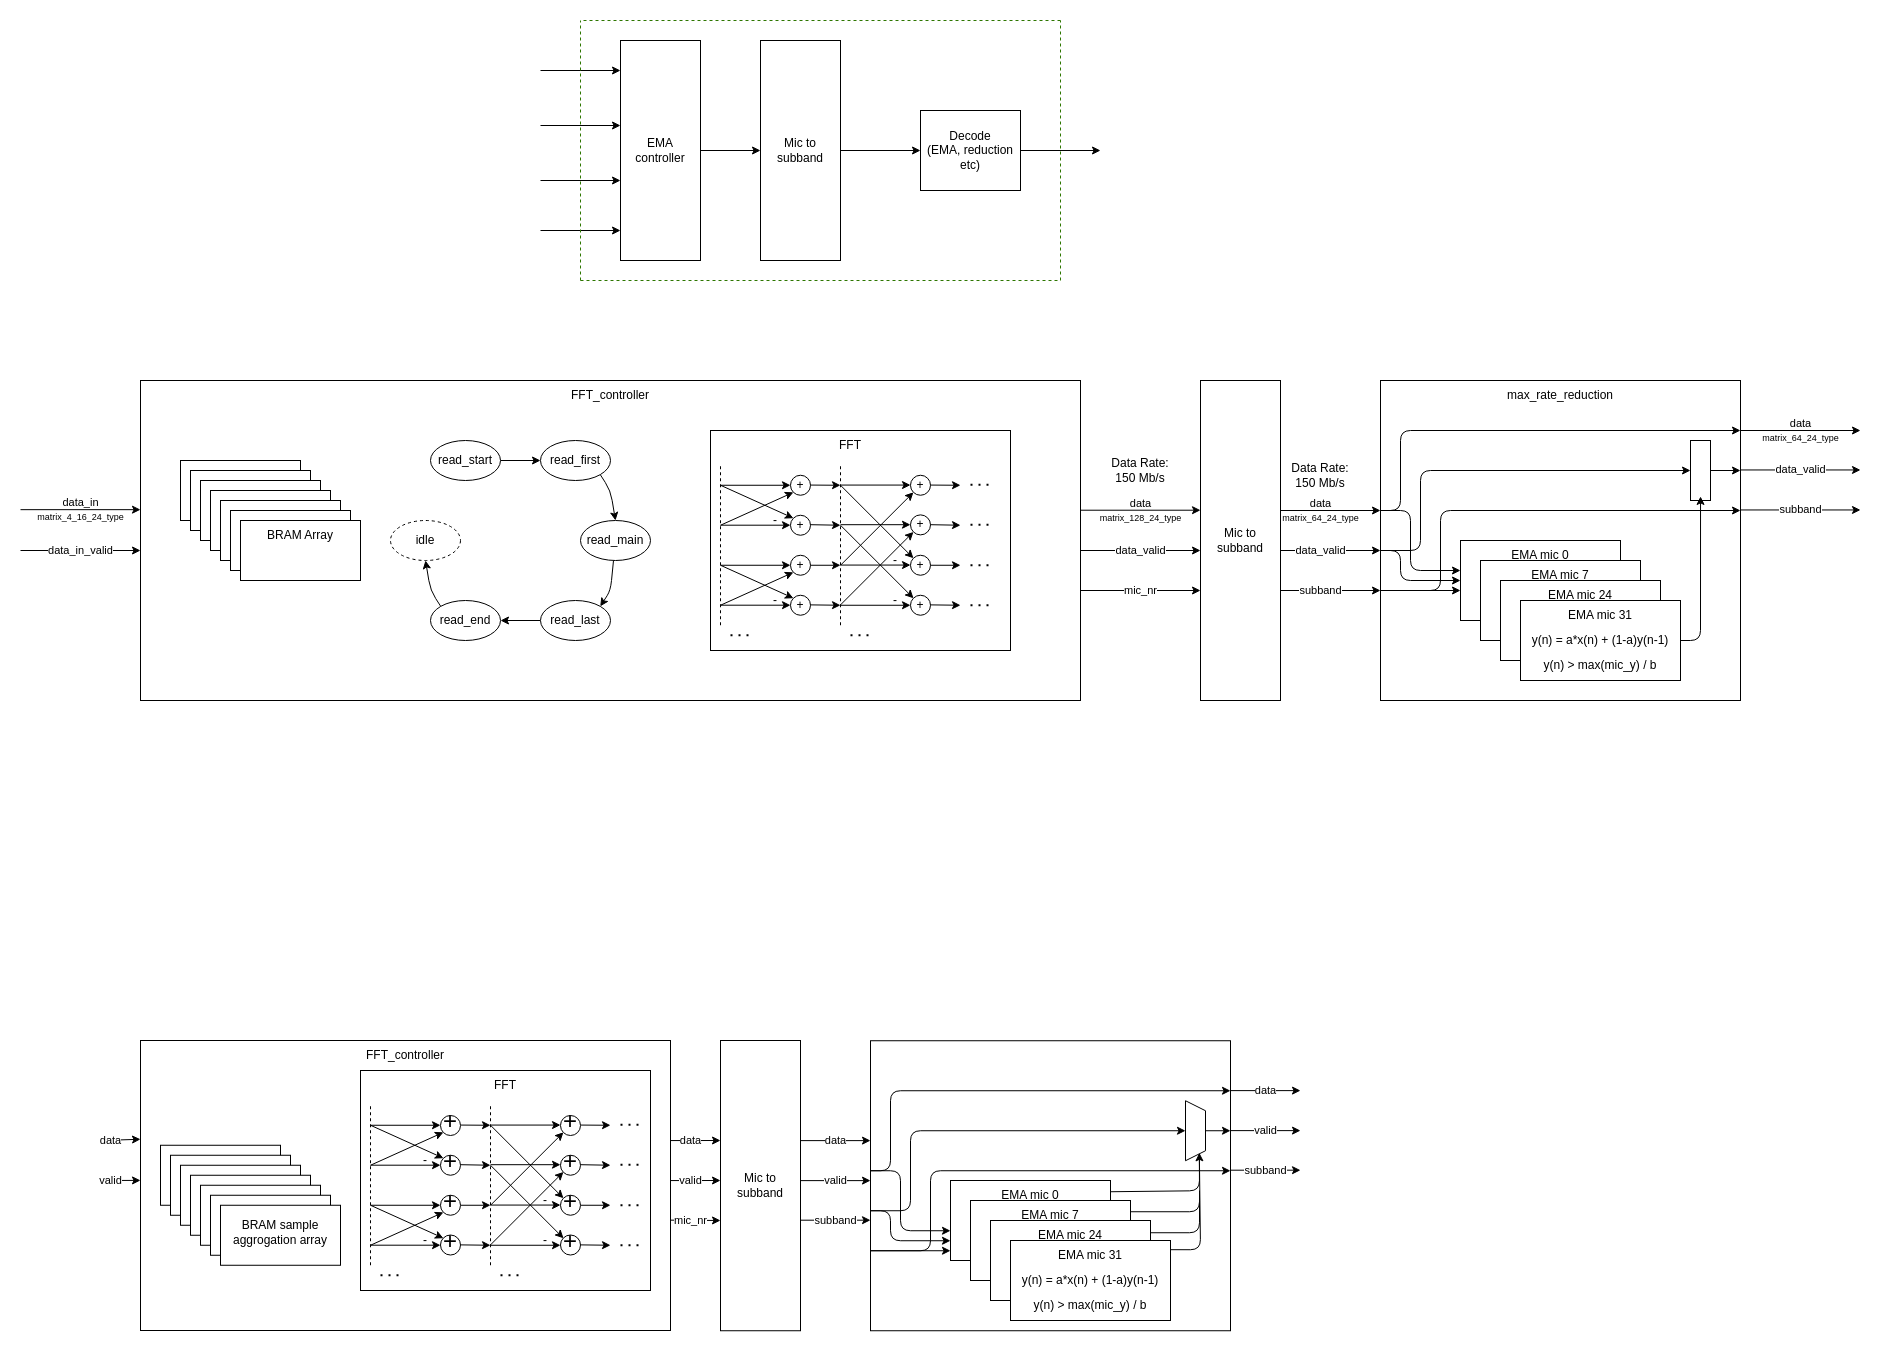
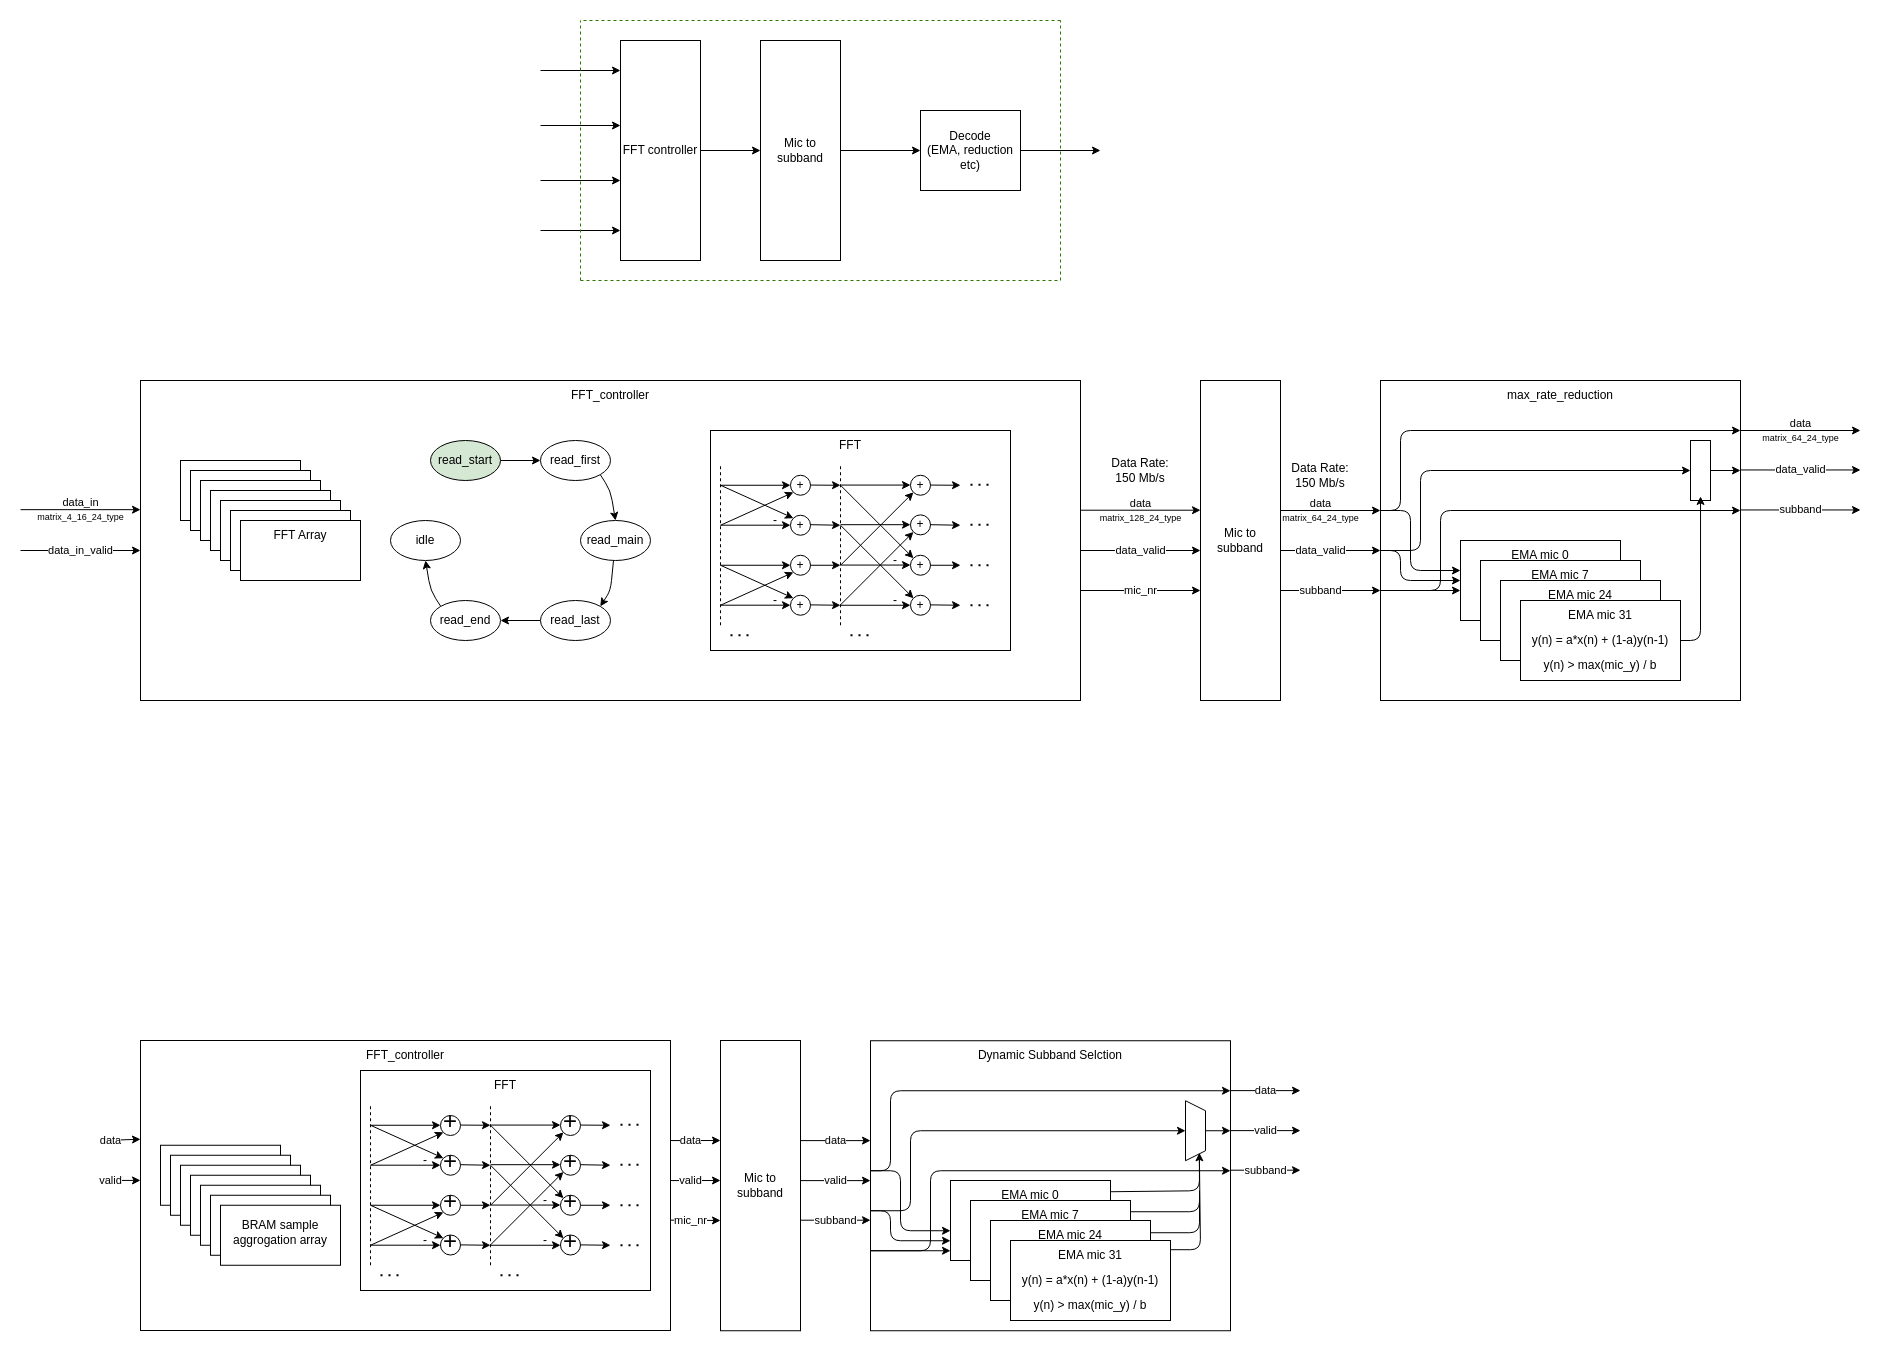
- <mxCell id="8" value="EMA controller" style="rounded=0;whiteSpace=wrap;html=1;" parent="1" vertex="1"><mxGeometry x="620" y="40" width="80" height="220" as="geometry" /></mxCell>
+ <mxCell id="8" value="FFT controller" style="rounded=0;whiteSpace=wrap;html=1;" parent="1" vertex="1"><mxGeometry x="620" y="40" width="80" height="220" as="geometry" /></mxCell>
- <mxCell id="59" value="read_start" style="ellipse;whiteSpace=wrap;html=1;" parent="1" vertex="1"><mxGeometry x="430" y="440" width="70" height="40" as="geometry" /></mxCell>
+ <mxCell id="59" value="read_start" style="ellipse;whiteSpace=wrap;html=1;fillColor=#d5e8d4;" parent="1" vertex="1"><mxGeometry x="430" y="440" width="70" height="40" as="geometry" /></mxCell>
- <mxCell id="56" value="BRAM Array" style="text;html=1;align=center;verticalAlign=middle;whiteSpace=wrap;rounded=0;" parent="1" vertex="1"><mxGeometry x="240" y="520" width="120" height="30" as="geometry" /></mxCell>
+ <mxCell id="56" value="FFT Array" style="text;html=1;align=center;verticalAlign=middle;whiteSpace=wrap;rounded=0;" parent="1" vertex="1"><mxGeometry x="240" y="520" width="120" height="30" as="geometry" /></mxCell>
- <mxCell id="57" value="idle" style="ellipse;whiteSpace=wrap;html=1;dashed=1;" parent="1" vertex="1"><mxGeometry x="390" y="520" width="70" height="40" as="geometry" /></mxCell>
+ <mxCell id="57" value="idle" style="ellipse;whiteSpace=wrap;html=1;" parent="1" vertex="1"><mxGeometry x="390" y="520" width="70" height="40" as="geometry" /></mxCell>
+ <mxCell id="184" value="Dynamic Subband Selction" style="text;html=1;align=center;verticalAlign=middle;whiteSpace=wrap;rounded=0;" parent="1" vertex="1"><mxGeometry x="890" y="1040.24" width="320" height="30" as="geometry" /></mxCell>
